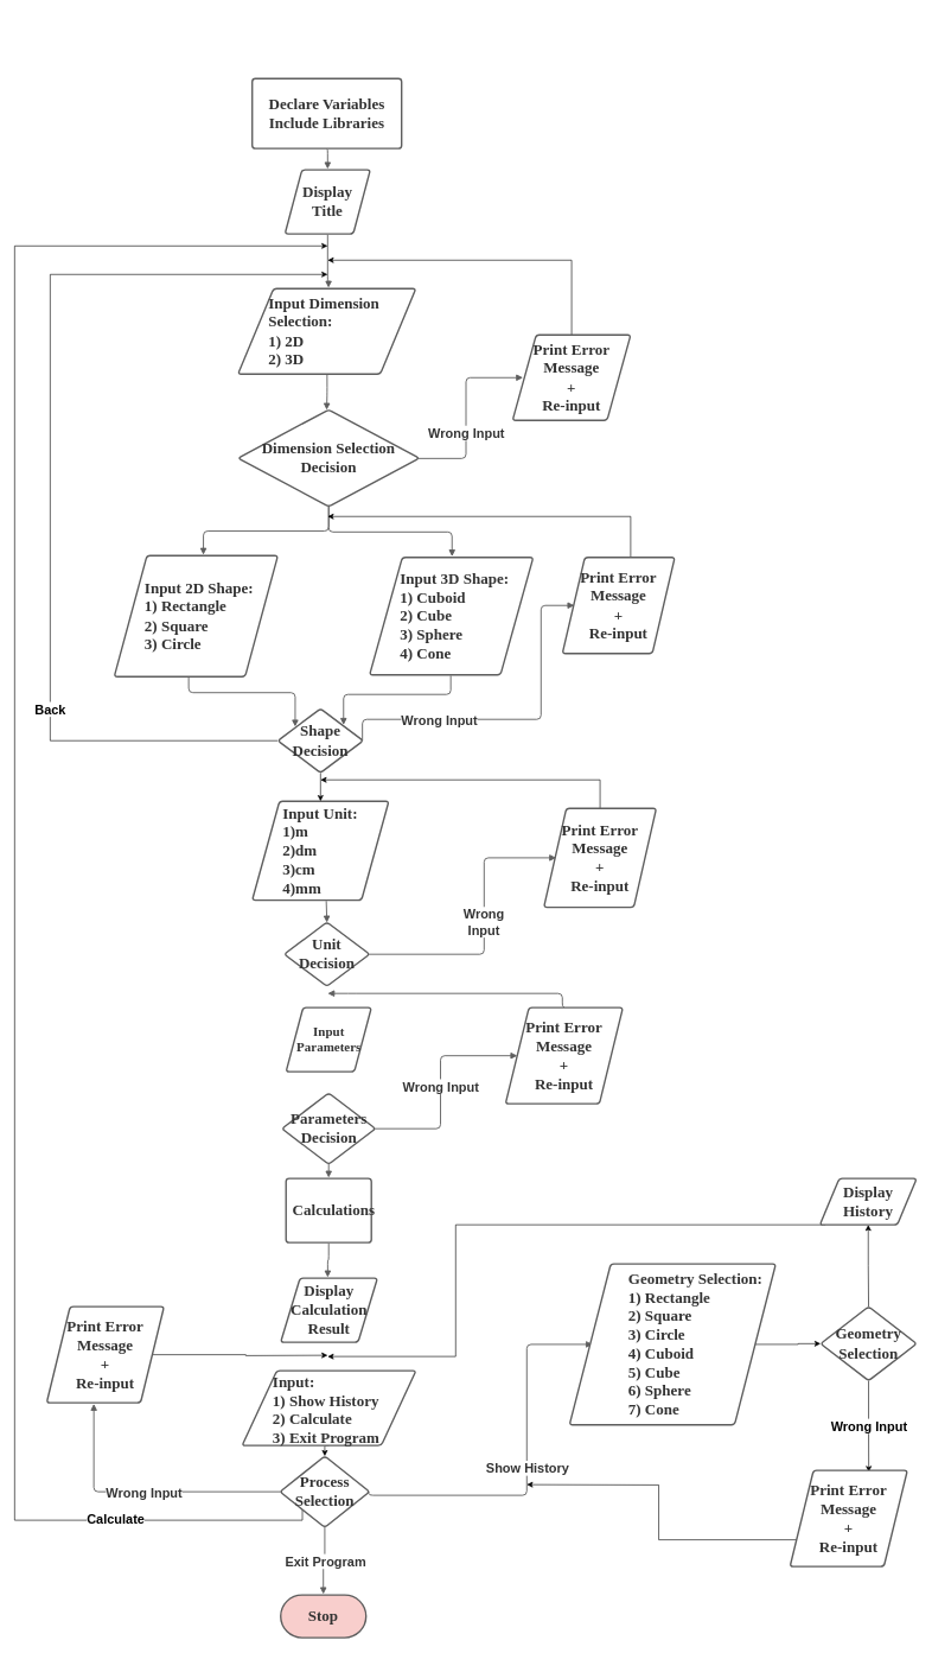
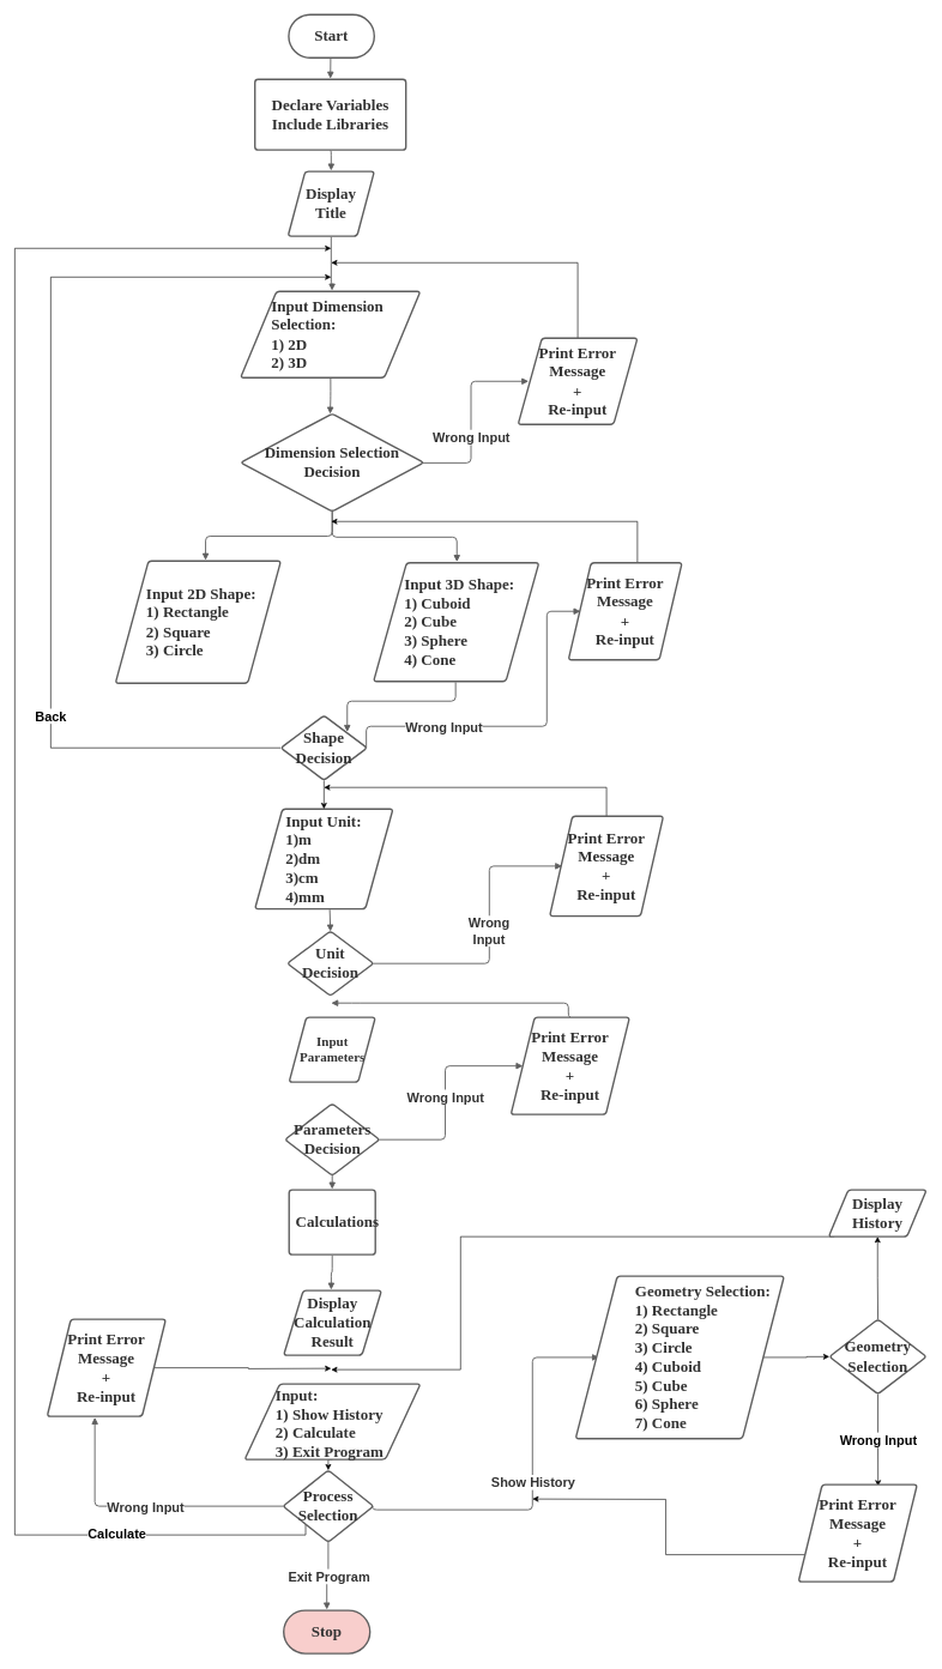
+ <mxCell id="2" value="Start" style="html=1;overflow=block;blockSpacing=1;whiteSpace=wrap;rounded=1;arcSize=50;whiteSpace=wrap;fontSize=21.7;fontFamily=Liberation Serif;fontColor=#333333;fontStyle=1;spacing=3.8;strokeColor=#5e5e5e;strokeOpacity=100;strokeWidth=2.3;" vertex="1" parent="1"><mxGeometry x="401" y="20" width="119" height="60" as="geometry" /></mxCell>
+ <mxCell id="3" value="" style="html=1;jettySize=18;whiteSpace=wrap;fontSize=13;strokeColor=#5E5E5E;strokeWidth=1.5;rounded=1;arcSize=12;edgeStyle=orthogonalEdgeStyle;startArrow=none;;endArrow=block;endFill=1;;exitX=0.49;exitY=1.019;exitPerimeter=0;entryX=0.5;entryY=-0.011;entryPerimeter=0;" edge="1" parent="1" source="2" target="5"><mxGeometry width="100" height="100" relative="1" as="geometry"><Array as="points" /></mxGeometry></mxCell>
- <mxCell id="19" value="" style="html=1;jettySize=18;whiteSpace=wrap;fontSize=13;strokeColor=#5E5E5E;strokeWidth=1.5;rounded=1;arcSize=12;edgeStyle=orthogonalEdgeStyle;startArrow=none;;endArrow=block;endFill=1;;exitX=0.455;exitY=1.006;exitPerimeter=0;entryX=0.203;entryY=0.281;entryPerimeter=0;" edge="1" parent="1" source="14" target="65"><mxGeometry width="100" height="100" relative="1" as="geometry"><Array as="points" /></mxGeometry></mxCell>
